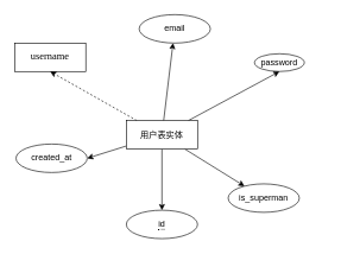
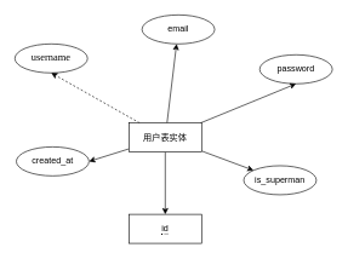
- <mxCell id="4" value="&lt;p class=&quot;MsoNormal&quot;&gt;&lt;span style=&quot;mso-spacerun:'yes';font-family:宋体;font-size:10.5pt;&lt;br/&gt;mso-font-kerning:1.0pt;&quot;&gt;username&lt;/span&gt;&lt;/p&gt;" style="whiteSpace=wrap;html=1;align=center;rounded=0;" parent="1" vertex="1"><mxGeometry x="20" y="60" width="100" height="40" as="geometry" /></mxCell>
+ <mxCell id="4" value="&lt;p class=&quot;MsoNormal&quot;&gt;&lt;span style=&quot;mso-spacerun:'yes';font-family:宋体;font-size:10.5pt;&lt;br/&gt;mso-font-kerning:1.0pt;&quot;&gt;username&lt;/span&gt;&lt;/p&gt;" style="ellipse;whiteSpace=wrap;html=1;align=center;" parent="1" vertex="1"><mxGeometry x="20" y="60" width="100" height="40" as="geometry" /></mxCell>
- <mxCell id="2" value="&lt;span style=&quot;color: rgb(0, 0, 0);&quot;&gt;password&lt;/span&gt;" style="ellipse;whiteSpace=wrap;html=1;align=center;" parent="1" vertex="1"><mxGeometry x="357" y="75" width="70" height="25" as="geometry" /></mxCell>
+ <mxCell id="2" value="&lt;span style=&quot;color: rgb(0, 0, 0);&quot;&gt;password&lt;/span&gt;" style="ellipse;whiteSpace=wrap;html=1;align=center;" parent="1" vertex="1"><mxGeometry x="357" y="75" width="100" height="40" as="geometry" /></mxCell>
- <mxCell id="6" value="&lt;span style=&quot;color: rgb(0, 0, 0);&quot;&gt;is_superman&lt;/span&gt;" style="ellipse;whiteSpace=wrap;html=1;align=center;" parent="1" vertex="1"><mxGeometry x="320" y="258" width="100" height="40" as="geometry" /></mxCell>
+ <mxCell id="6" value="&lt;span style=&quot;color: rgb(0, 0, 0);&quot;&gt;is_superman&lt;/span&gt;" style="ellipse;whiteSpace=wrap;html=1;align=center;" parent="1" vertex="1"><mxGeometry x="335" y="228" width="100" height="40" as="geometry" /></mxCell>
- <mxCell id="14" value="&lt;span style=&quot;border-bottom: 1px dotted&quot;&gt;id&lt;/span&gt;" style="ellipse;whiteSpace=wrap;html=1;align=center;" vertex="1" parent="1"><mxGeometry x="177" y="295" width="100" height="40" as="geometry" /></mxCell>
+ <mxCell id="14" value="&lt;span style=&quot;border-bottom: 1px dotted&quot;&gt;id&lt;/span&gt;" style="whiteSpace=wrap;html=1;align=center;rounded=0;" vertex="1" parent="1"><mxGeometry x="177" y="295" width="100" height="40" as="geometry" /></mxCell>
